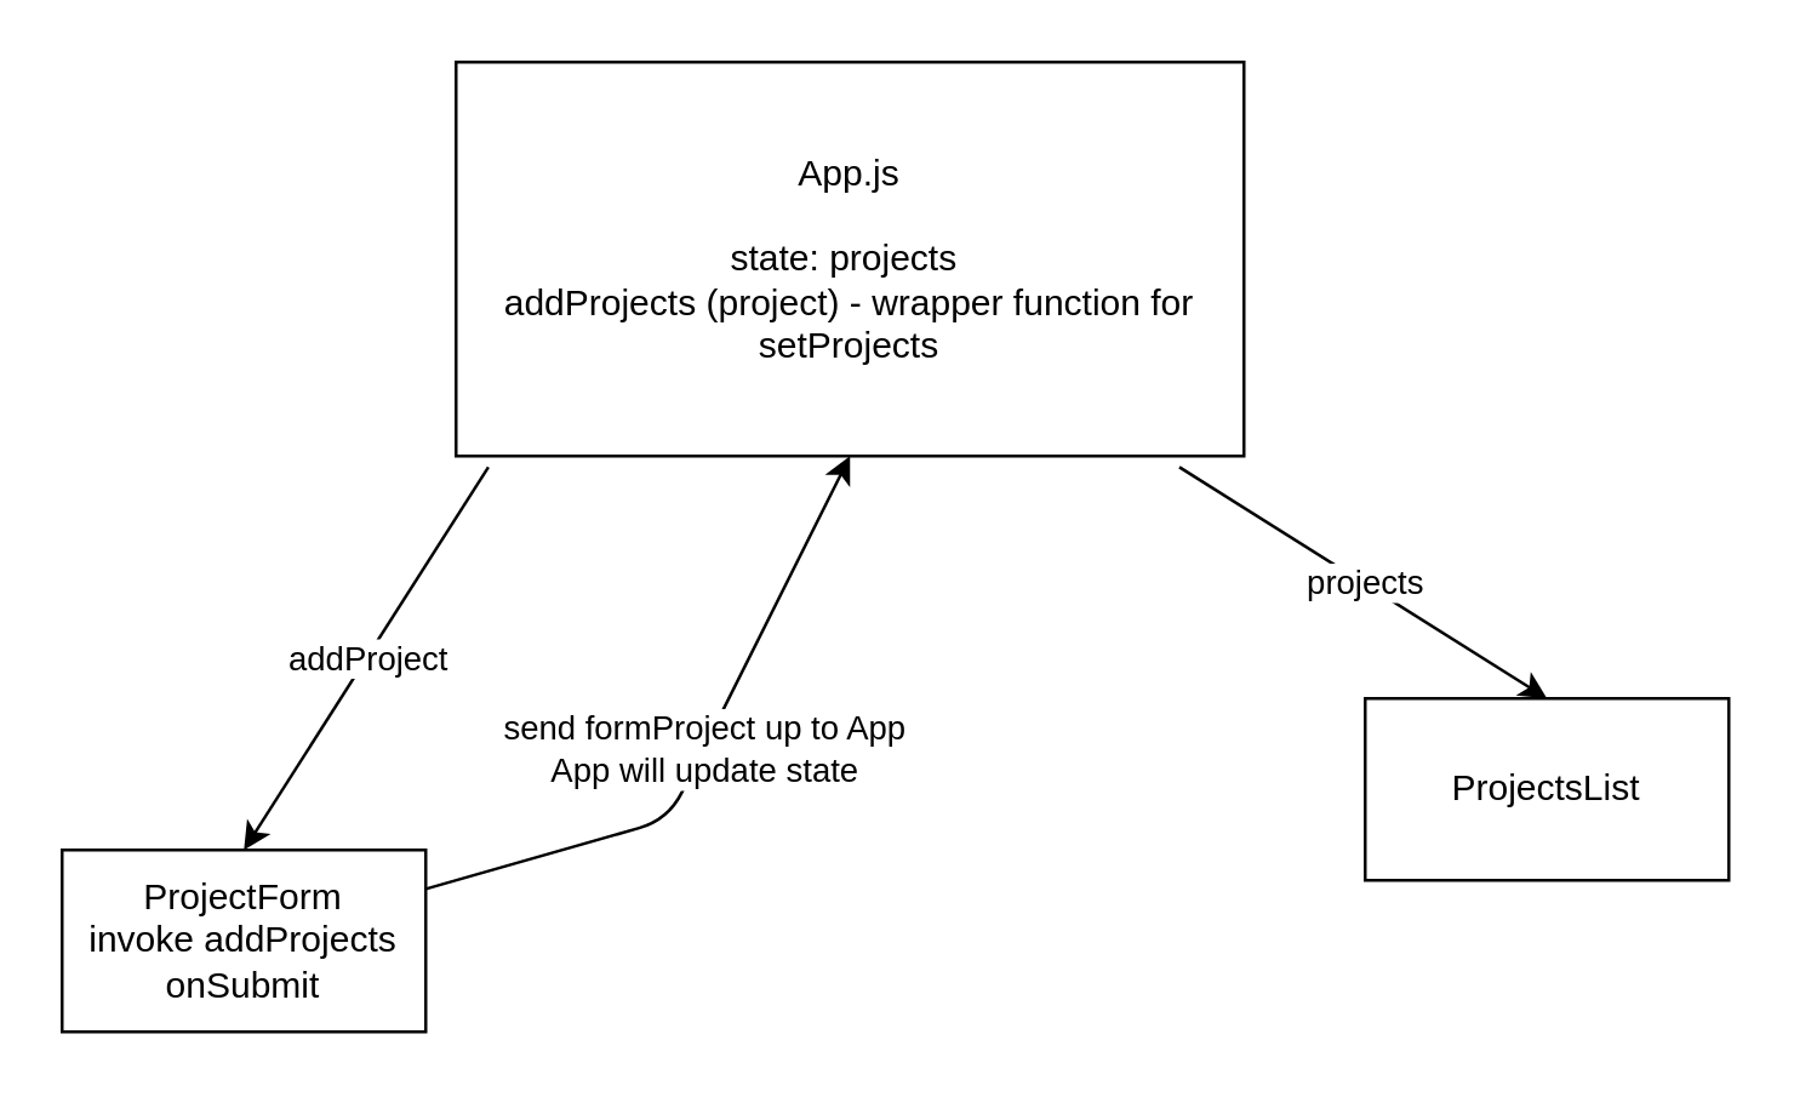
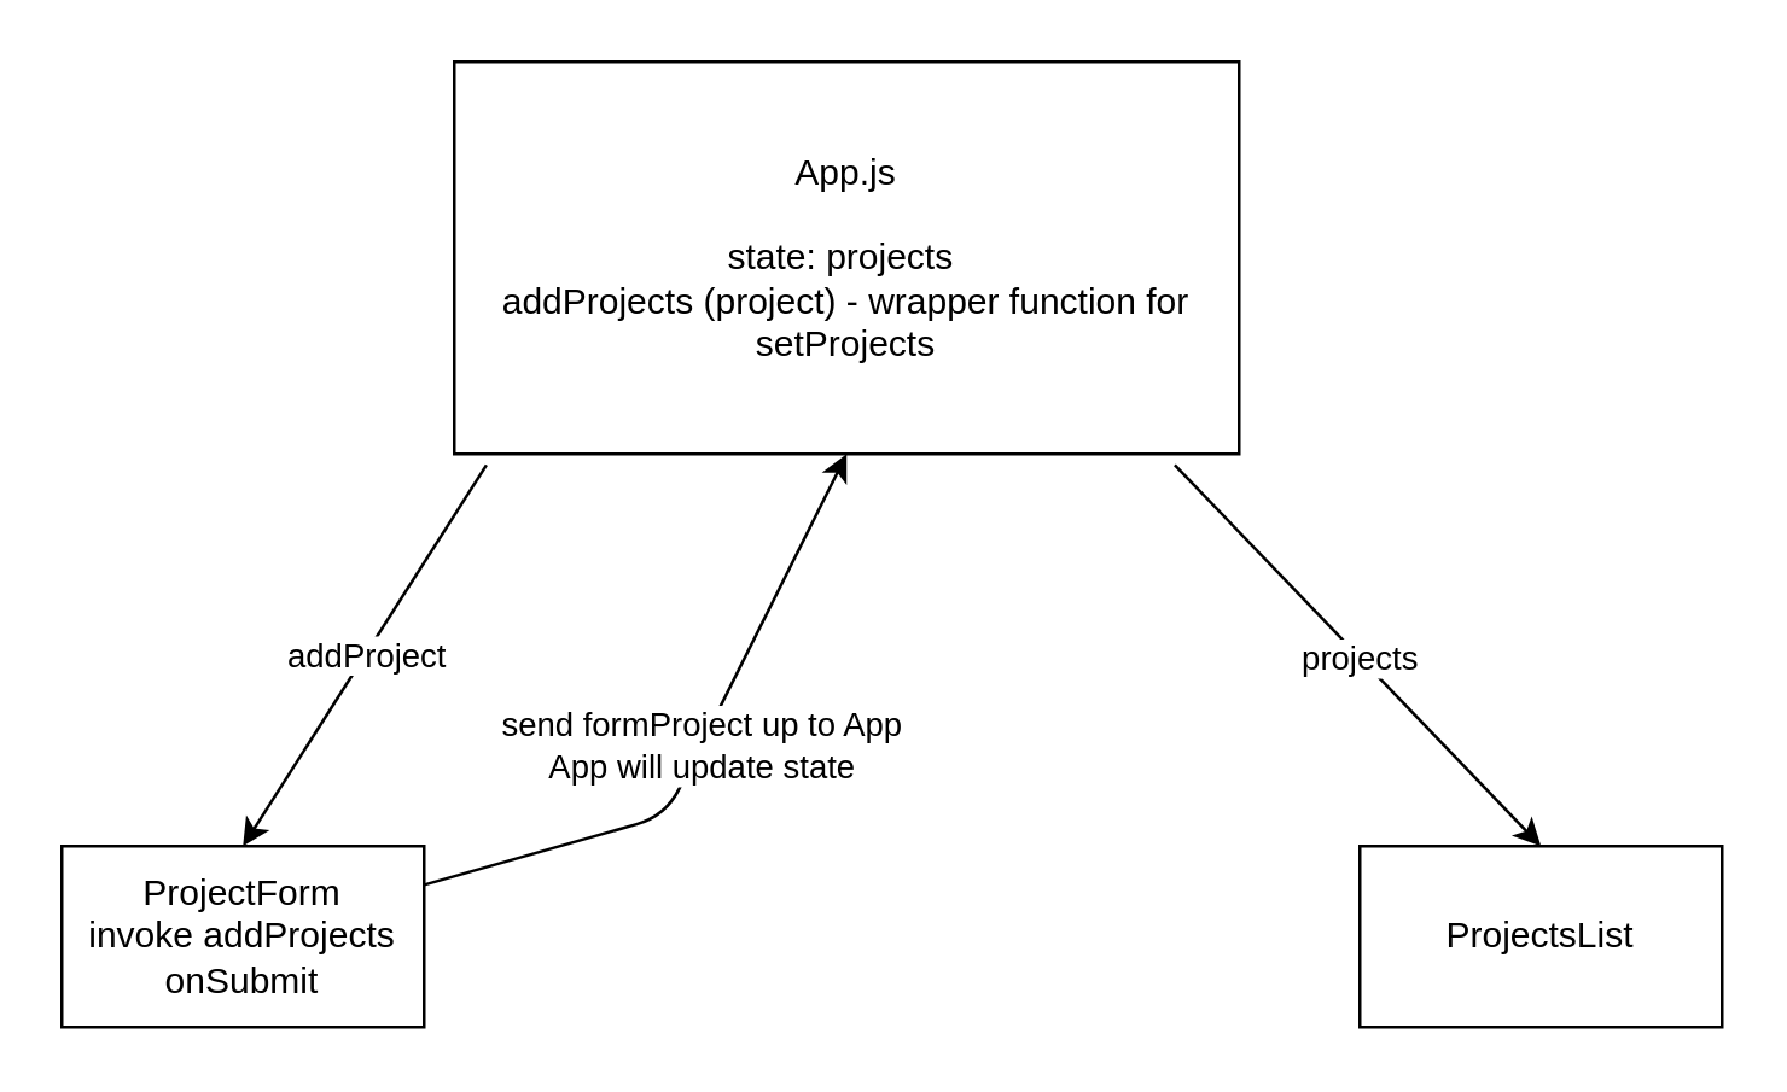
- <mxCell id="4" value="ProjectsList" style="whiteSpace=wrap;html=1;" vertex="1" parent="1"><mxGeometry x="450" y="230" width="120" height="60" as="geometry" /></mxCell>
+ <mxCell id="4" value="ProjectsList" style="whiteSpace=wrap;html=1;" vertex="1" parent="1"><mxGeometry x="450" y="280" width="120" height="60" as="geometry" /></mxCell>
